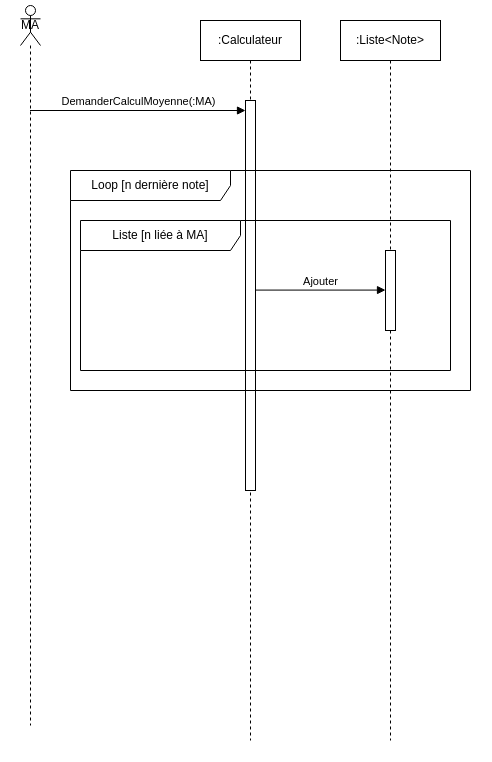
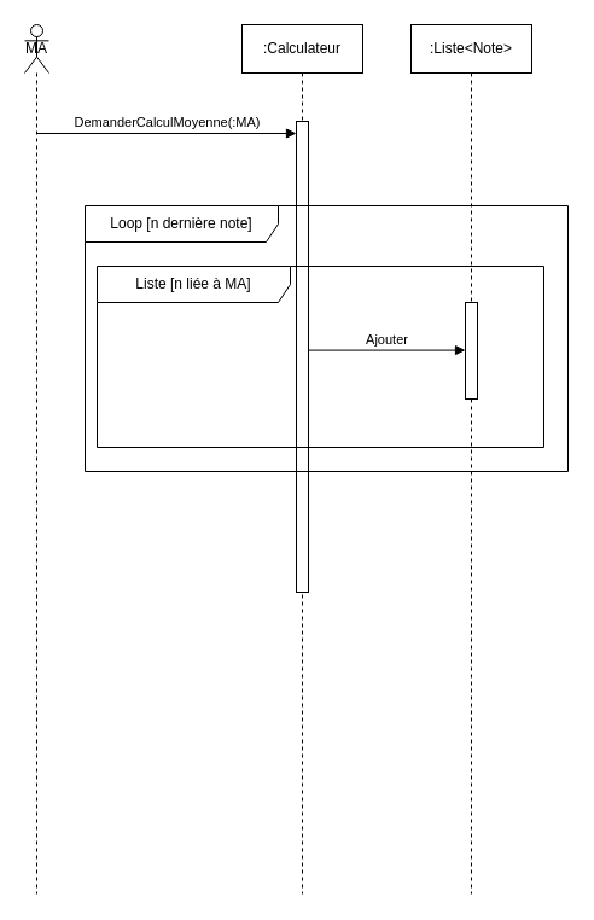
- <mxCell id="2" value="MA" style="shape=umlLifeline;perimeter=lifelinePerimeter;whiteSpace=wrap;html=1;container=1;dropTarget=0;collapsible=0;recursiveResize=0;outlineConnect=0;portConstraint=eastwest;newEdgeStyle={&quot;curved&quot;:0,&quot;rounded&quot;:0};participant=umlActor;" vertex="1" parent="1"><mxGeometry x="20" y="5" width="20" height="720" as="geometry" /></mxCell>
+ <mxCell id="2" value="MA" style="shape=umlLifeline;perimeter=lifelinePerimeter;whiteSpace=wrap;html=1;container=1;dropTarget=0;collapsible=0;recursiveResize=0;outlineConnect=0;portConstraint=eastwest;newEdgeStyle={&quot;curved&quot;:0,&quot;rounded&quot;:0};participant=umlActor;" vertex="1" parent="1"><mxGeometry x="20" y="20" width="20" height="720" as="geometry" /></mxCell>
